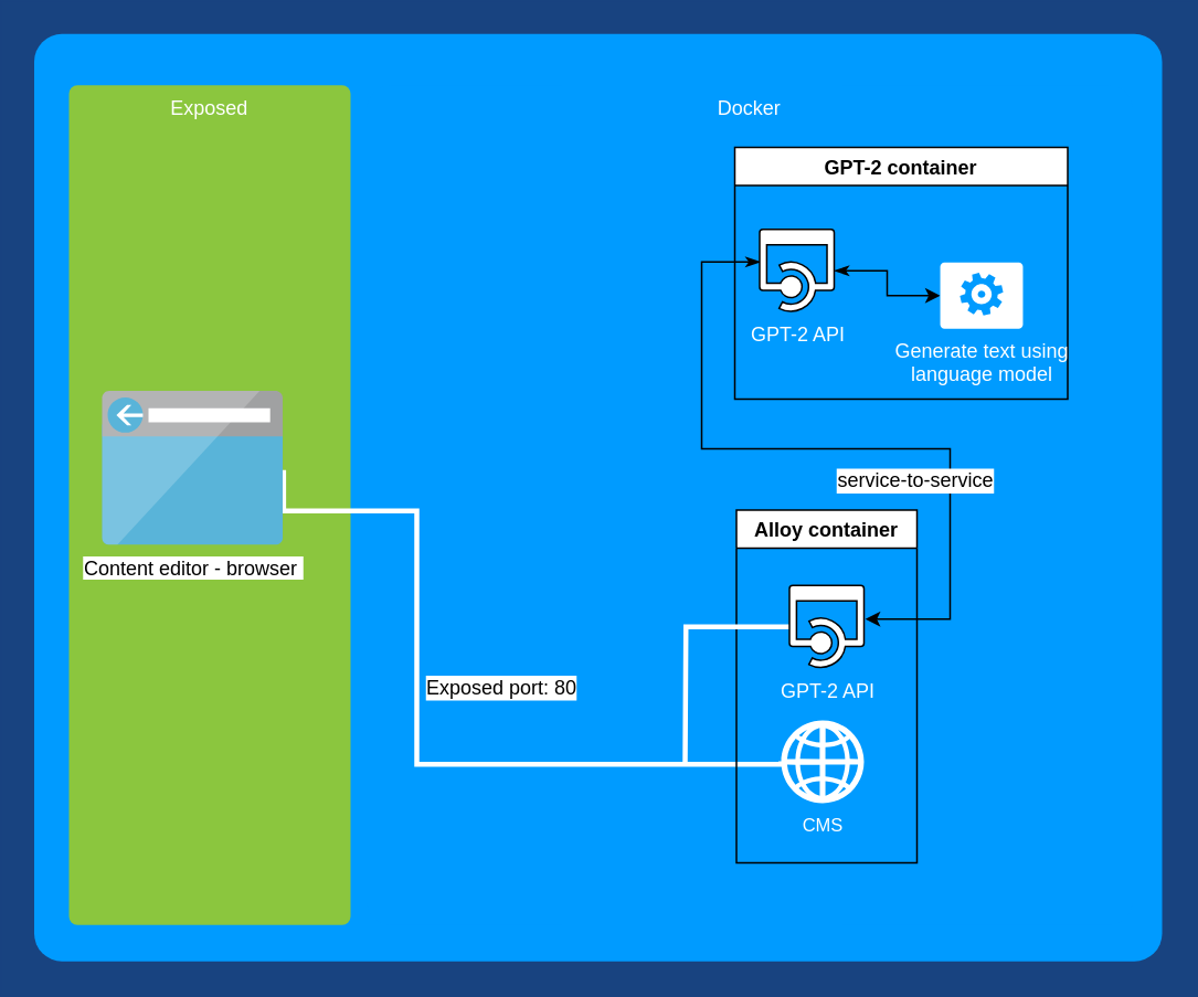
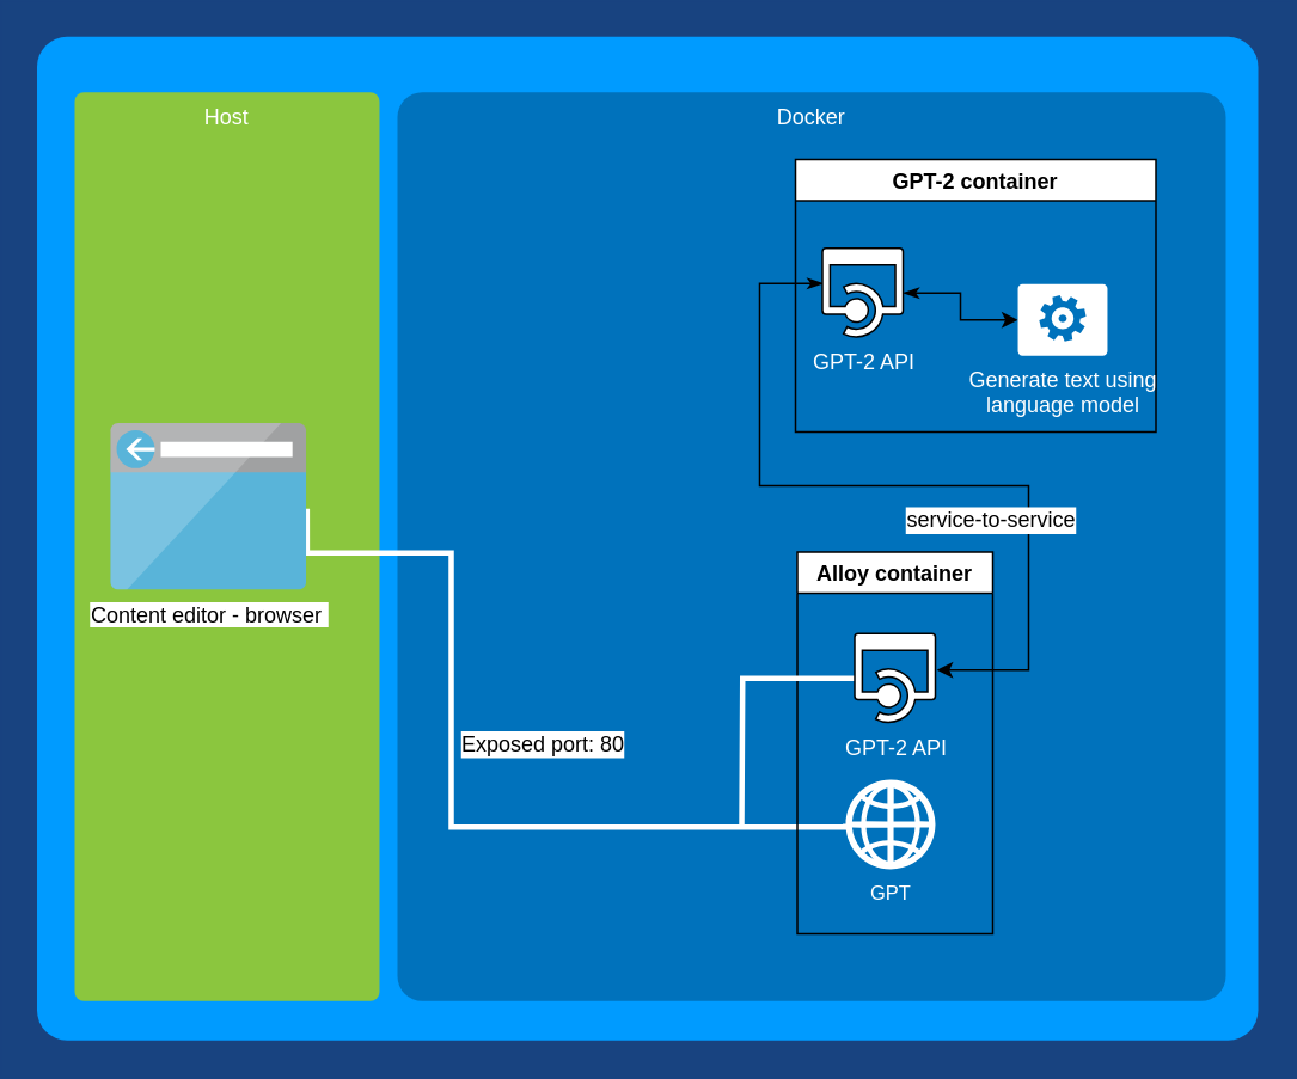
- <mxCell id="3" value="Exposed" style="rounded=1;whiteSpace=wrap;html=1;shadow=0;strokeWidth=2;fillColor=#8BC63E;fontSize=12;fontColor=#FFFFFF;align=center;strokeColor=none;arcSize=3;verticalAlign=top;" vertex="1" parent="1"><mxGeometry x="41" y="51" width="170" height="507" as="geometry" /></mxCell>
+ <mxCell id="3" value="Host" style="rounded=1;whiteSpace=wrap;html=1;shadow=0;strokeWidth=2;fillColor=#8BC63E;fontSize=12;fontColor=#FFFFFF;align=center;strokeColor=none;arcSize=3;verticalAlign=top;" vertex="1" parent="1"><mxGeometry x="41" y="51" width="170" height="507" as="geometry" /></mxCell>
- <mxCell id="4" value="Docker" style="rounded=1;whiteSpace=wrap;html=1;shadow=0;strokeWidth=2;fillColor=#009bff;fontSize=12;fontColor=#FFFFFF;align=center;strokeColor=none;arcSize=3;verticalAlign=top;" parent="1" vertex="1"><mxGeometry x="221" y="51" width="462" height="507" as="geometry" /></mxCell>
+ <mxCell id="4" value="Docker" style="rounded=1;whiteSpace=wrap;html=1;shadow=0;strokeWidth=2;fillColor=#0072BC;fontSize=12;fontColor=#FFFFFF;align=center;strokeColor=none;arcSize=3;verticalAlign=top;" parent="1" vertex="1"><mxGeometry x="221" y="51" width="462" height="507" as="geometry" /></mxCell>
- <mxCell id="5" value="CMS" style="shadow=0;dashed=0;html=1;strokeColor=none;shape=mxgraph.mscae.enterprise.web;fillColor=#FFFFFF;rounded=1;fontSize=11;fontColor=#FFFFFF;align=center;verticalAlign=top;labelPosition=center;verticalLabelPosition=bottom;" parent="1" vertex="1"><mxGeometry x="471" y="434.5" width="50" height="50" as="geometry" /></mxCell>
+ <mxCell id="5" value="GPT" style="shadow=0;dashed=0;html=1;strokeColor=none;shape=mxgraph.mscae.enterprise.web;fillColor=#FFFFFF;rounded=1;fontSize=11;fontColor=#FFFFFF;align=center;verticalAlign=top;labelPosition=center;verticalLabelPosition=bottom;" parent="1" vertex="1"><mxGeometry x="471" y="434.5" width="50" height="50" as="geometry" /></mxCell>
